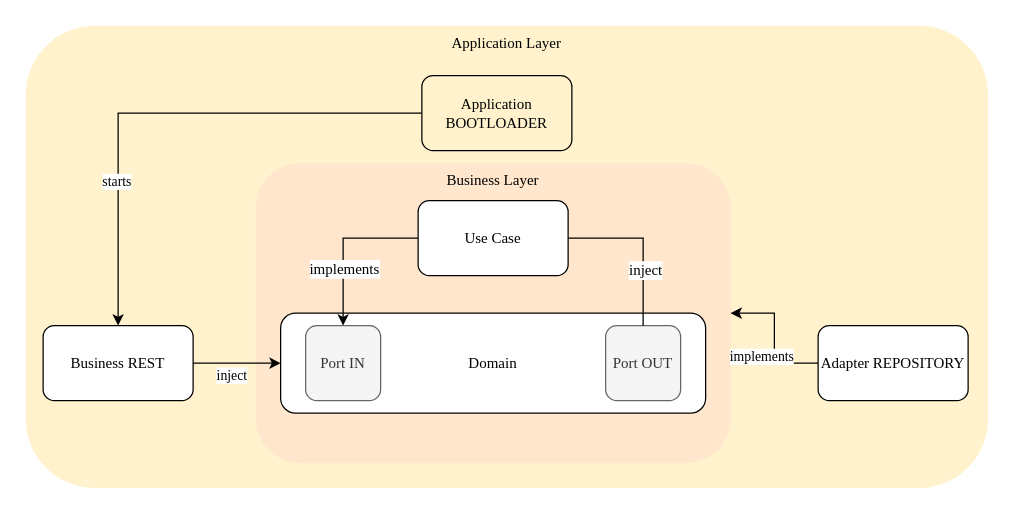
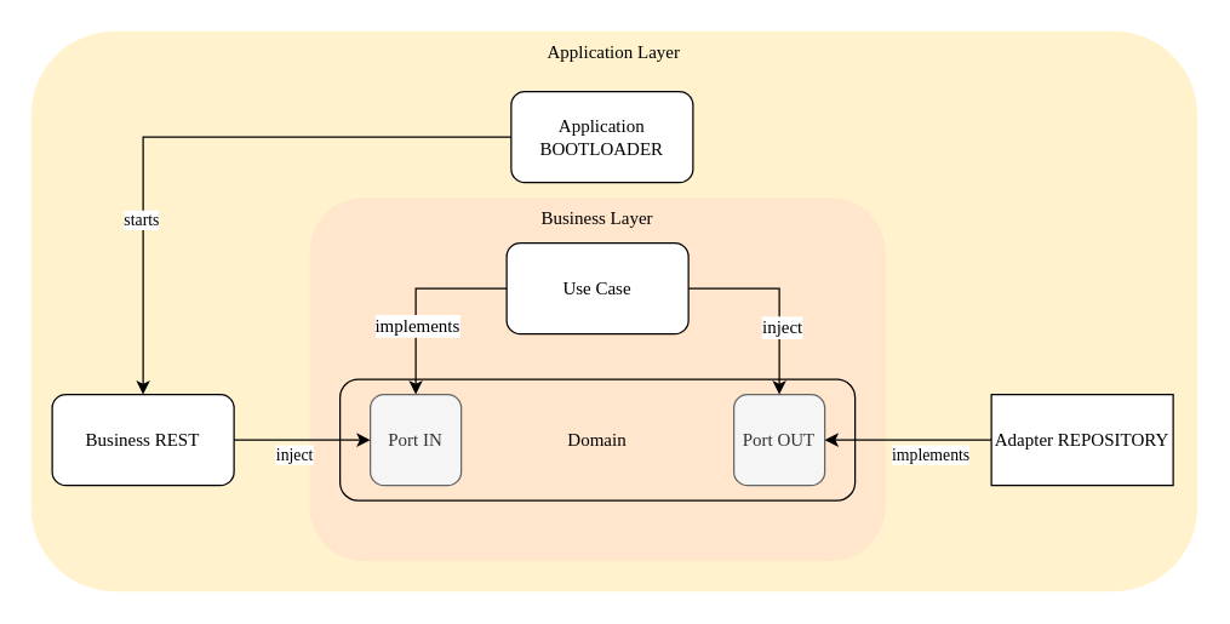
- <mxCell id="18" value="Application&lt;br&gt;BOOTLOADER" style="rounded=1;whiteSpace=wrap;html=1;sketch=0;fontFamily=Comic Sans MS;fillColor=#fff2cc;" parent="1" vertex="1"><mxGeometry x="337" y="60" width="120" height="60" as="geometry" /></mxCell>
+ <mxCell id="18" value="Application&lt;br&gt;BOOTLOADER" style="rounded=1;whiteSpace=wrap;html=1;sketch=0;fontFamily=Comic Sans MS;" parent="1" vertex="1"><mxGeometry x="337" y="60" width="120" height="60" as="geometry" /></mxCell>
- <mxCell id="9" style="edgeStyle=orthogonalEdgeStyle;rounded=0;orthogonalLoop=1;jettySize=auto;html=1;entryX=0.5;entryY=0;entryDx=0;entryDy=0;fontFamily=Comic Sans MS;endArrow=none;" parent="1" source="11" target="6" edge="1"><mxGeometry relative="1" as="geometry" /></mxCell>
+ <mxCell id="9" style="edgeStyle=orthogonalEdgeStyle;rounded=0;orthogonalLoop=1;jettySize=auto;html=1;entryX=0.5;entryY=0;entryDx=0;entryDy=0;fontFamily=Comic Sans MS;" parent="1" source="11" target="6" edge="1"><mxGeometry relative="1" as="geometry" /></mxCell>
- <mxCell id="14" value="implements" style="edgeStyle=orthogonalEdgeStyle;rounded=0;orthogonalLoop=1;jettySize=auto;html=1;fontFamily=Comic Sans MS;" parent="1" source="15" target="3" edge="1"><mxGeometry x="-0.273" y="10" relative="1" as="geometry"><mxPoint as="offset" /></mxGeometry></mxCell>
+ <mxCell id="14" value="implements" style="edgeStyle=orthogonalEdgeStyle;rounded=0;orthogonalLoop=1;jettySize=auto;html=1;entryX=1;entryY=0.5;entryDx=0;entryDy=0;fontFamily=Comic Sans MS;" parent="1" source="15" target="6" edge="1"><mxGeometry x="-0.273" y="10" relative="1" as="geometry"><mxPoint as="offset" /></mxGeometry></mxCell>
- <mxCell id="12" value="inject" style="edgeStyle=orthogonalEdgeStyle;rounded=0;orthogonalLoop=1;jettySize=auto;html=1;fontFamily=Comic Sans MS;" parent="1" source="13" target="4" edge="1"><mxGeometry x="-0.111" y="-10" relative="1" as="geometry"><mxPoint as="offset" /></mxGeometry></mxCell>
+ <mxCell id="12" value="inject" style="edgeStyle=orthogonalEdgeStyle;rounded=0;orthogonalLoop=1;jettySize=auto;html=1;fontFamily=Comic Sans MS;" parent="1" source="13" target="5" edge="1"><mxGeometry x="-0.111" y="-10" relative="1" as="geometry"><mxPoint as="offset" /></mxGeometry></mxCell>
- <mxCell id="4" value="Domain" style="rounded=1;whiteSpace=wrap;html=1;sketch=0;fontFamily=Comic Sans MS;" parent="1" vertex="1"><mxGeometry x="224" y="250" width="340" height="80" as="geometry" /></mxCell>
+ <mxCell id="4" value="Domain" style="rounded=1;whiteSpace=wrap;html=1;sketch=0;fontFamily=Comic Sans MS;fillColor=#ffe6cc;" parent="1" vertex="1"><mxGeometry x="224" y="250" width="340" height="80" as="geometry" /></mxCell>
- <mxCell id="15" value="Adapter REPOSITORY" style="rounded=1;whiteSpace=wrap;html=1;sketch=0;fontFamily=Comic Sans MS;" parent="1" vertex="1"><mxGeometry x="654" y="260" width="120" height="60" as="geometry" /></mxCell>
+ <mxCell id="15" value="Adapter REPOSITORY" style="whiteSpace=wrap;html=1;sketch=0;fontFamily=Comic Sans MS;rounded=0;" parent="1" vertex="1"><mxGeometry x="654" y="260" width="120" height="60" as="geometry" /></mxCell>
